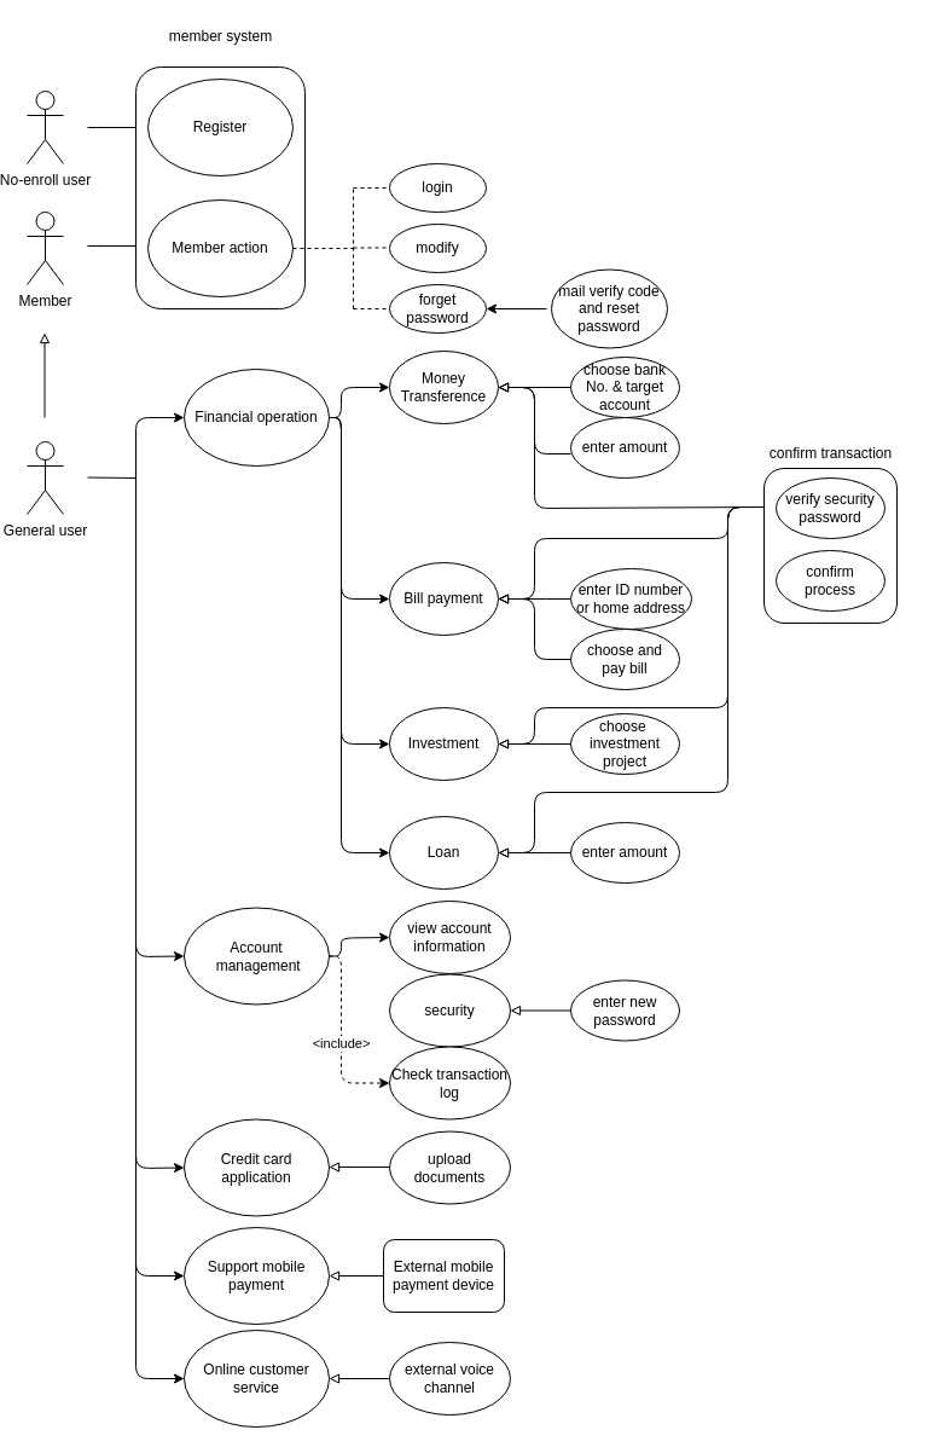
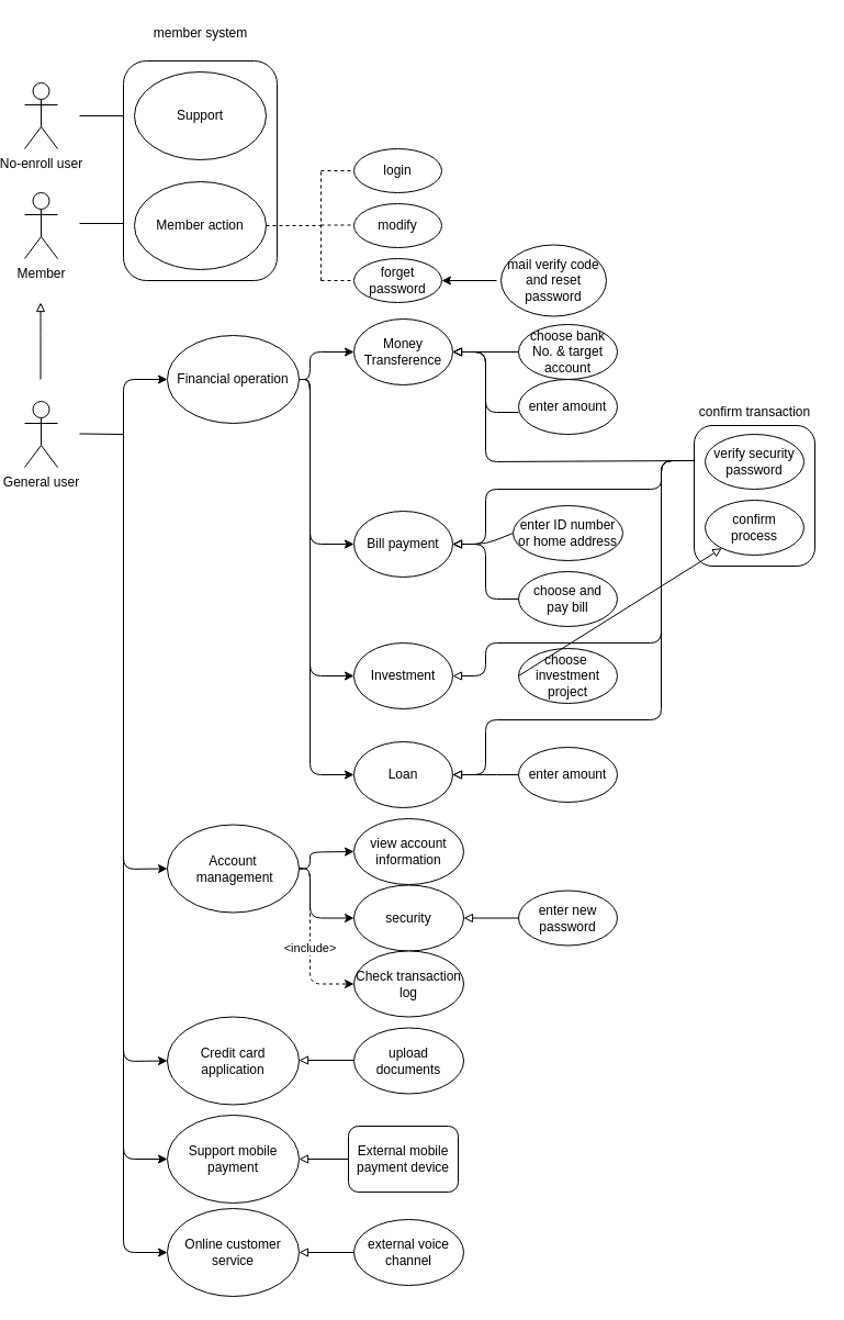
- <mxCell id="9" value="&lt;span&gt;Register&lt;/span&gt;" style="ellipse;whiteSpace=wrap;html=1;" parent="1" vertex="1"><mxGeometry x="120" y="65" width="120" height="80" as="geometry" /></mxCell>
+ <mxCell id="9" value="&lt;span&gt;Support&lt;/span&gt;" style="ellipse;whiteSpace=wrap;html=1;" parent="1" vertex="1"><mxGeometry x="120" y="65" width="120" height="80" as="geometry" /></mxCell>
- <mxCell id="63" value="enter ID number&lt;br&gt;or home address" style="ellipse;whiteSpace=wrap;html=1;fillColor=#FFFFFF;gradientColor=none;" parent="1" vertex="1"><mxGeometry x="470" y="470" width="100" height="50" as="geometry" /></mxCell>
+ <mxCell id="63" value="enter ID number&lt;br&gt;or home address" style="ellipse;whiteSpace=wrap;html=1;fillColor=#FFFFFF;gradientColor=none;" parent="1" vertex="1"><mxGeometry x="465" y="460" width="100" height="50" as="geometry" /></mxCell>
- <mxCell id="67" value="" style="endArrow=block;html=1;shadow=0;strokeColor=#000000;fillColor=#FFFFFF;exitX=0;exitY=0.5;exitDx=0;exitDy=0;entryX=1;entryY=0.5;entryDx=0;entryDy=0;endFill=0;" parent="1" source="66" target="19" edge="1"><mxGeometry width="50" height="50" relative="1" as="geometry"><mxPoint x="350" y="675" as="sourcePoint" /><mxPoint x="400" y="625" as="targetPoint" /></mxGeometry></mxCell>
+ <mxCell id="67" value="" style="endArrow=block;html=1;shadow=0;strokeColor=#000000;fillColor=#FFFFFF;exitX=0;exitY=0.5;exitDx=0;exitDy=0;endFill=0;" parent="1" source="66" target="72" edge="1"><mxGeometry width="50" height="50" relative="1" as="geometry"><mxPoint x="350" y="675" as="sourcePoint" /><mxPoint x="400" y="625" as="targetPoint" /></mxGeometry></mxCell>
+ <mxCell id="48" value="" style="endArrow=classic;html=1;shadow=0;strokeColor=#000000;fillColor=#FFFFFF;entryX=0;entryY=0.5;entryDx=0;entryDy=0;exitX=1;exitY=0.5;exitDx=0;exitDy=0;" parent="1" source="11" target="21" edge="1"><mxGeometry width="50" height="50" relative="1" as="geometry"><mxPoint x="260" y="880.5" as="sourcePoint" /><mxPoint x="310" y="830.5" as="targetPoint" /><Array as="points"><mxPoint x="280" y="790.5" /><mxPoint x="280" y="835.5" /></Array></mxGeometry></mxCell>
